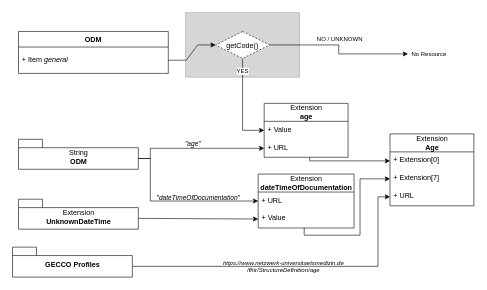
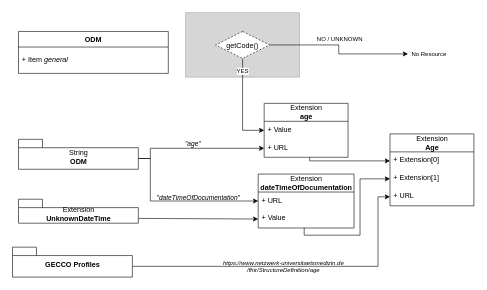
- <mxCell id="15" style="edgeStyle=entityRelationEdgeStyle;rounded=0;orthogonalLoop=1;jettySize=auto;html=1;exitX=1;exitY=0.5;exitDx=0;exitDy=0;fontFamily=Helvetica;fontSize=10;" parent="1" source="8" target="14" edge="1"><mxGeometry relative="1" as="geometry" /></mxCell>
- <mxCell id="5" value="+ Extension[7]" style="text;strokeColor=none;fillColor=none;align=left;verticalAlign=top;spacingLeft=4;spacingRight=4;overflow=hidden;rotatable=0;points=[[0,0.5],[1,0.5]];portConstraint=eastwest;" parent="3" vertex="1"><mxGeometry y="60" width="140" height="30" as="geometry" /></mxCell>
+ <mxCell id="5" value="+ Extension[1]" style="text;strokeColor=none;fillColor=none;align=left;verticalAlign=top;spacingLeft=4;spacingRight=4;overflow=hidden;rotatable=0;points=[[0,0.5],[1,0.5]];portConstraint=eastwest;" parent="3" vertex="1"><mxGeometry y="60" width="140" height="30" as="geometry" /></mxCell>
- <mxCell id="10" value="&lt;span style=&quot;font-weight: normal&quot;&gt;Extension&lt;/span&gt;&lt;br&gt;UnknownDateTime" style="shape=folder;fontStyle=1;spacingTop=10;tabWidth=40;tabHeight=14;tabPosition=left;html=1;" parent="1" vertex="1"><mxGeometry x="30" y="332" width="200" height="50" as="geometry" /></mxCell>
+ <mxCell id="10" value="&lt;span style=&quot;font-weight: normal&quot;&gt;Extension&lt;/span&gt;&lt;br&gt;UnknownDateTime" style="shape=folder;fontStyle=1;spacingTop=10;tabWidth=40;tabHeight=14;tabPosition=left;html=1;" parent="1" vertex="1"><mxGeometry x="30" y="332" width="200" height="40" as="geometry" /></mxCell>
